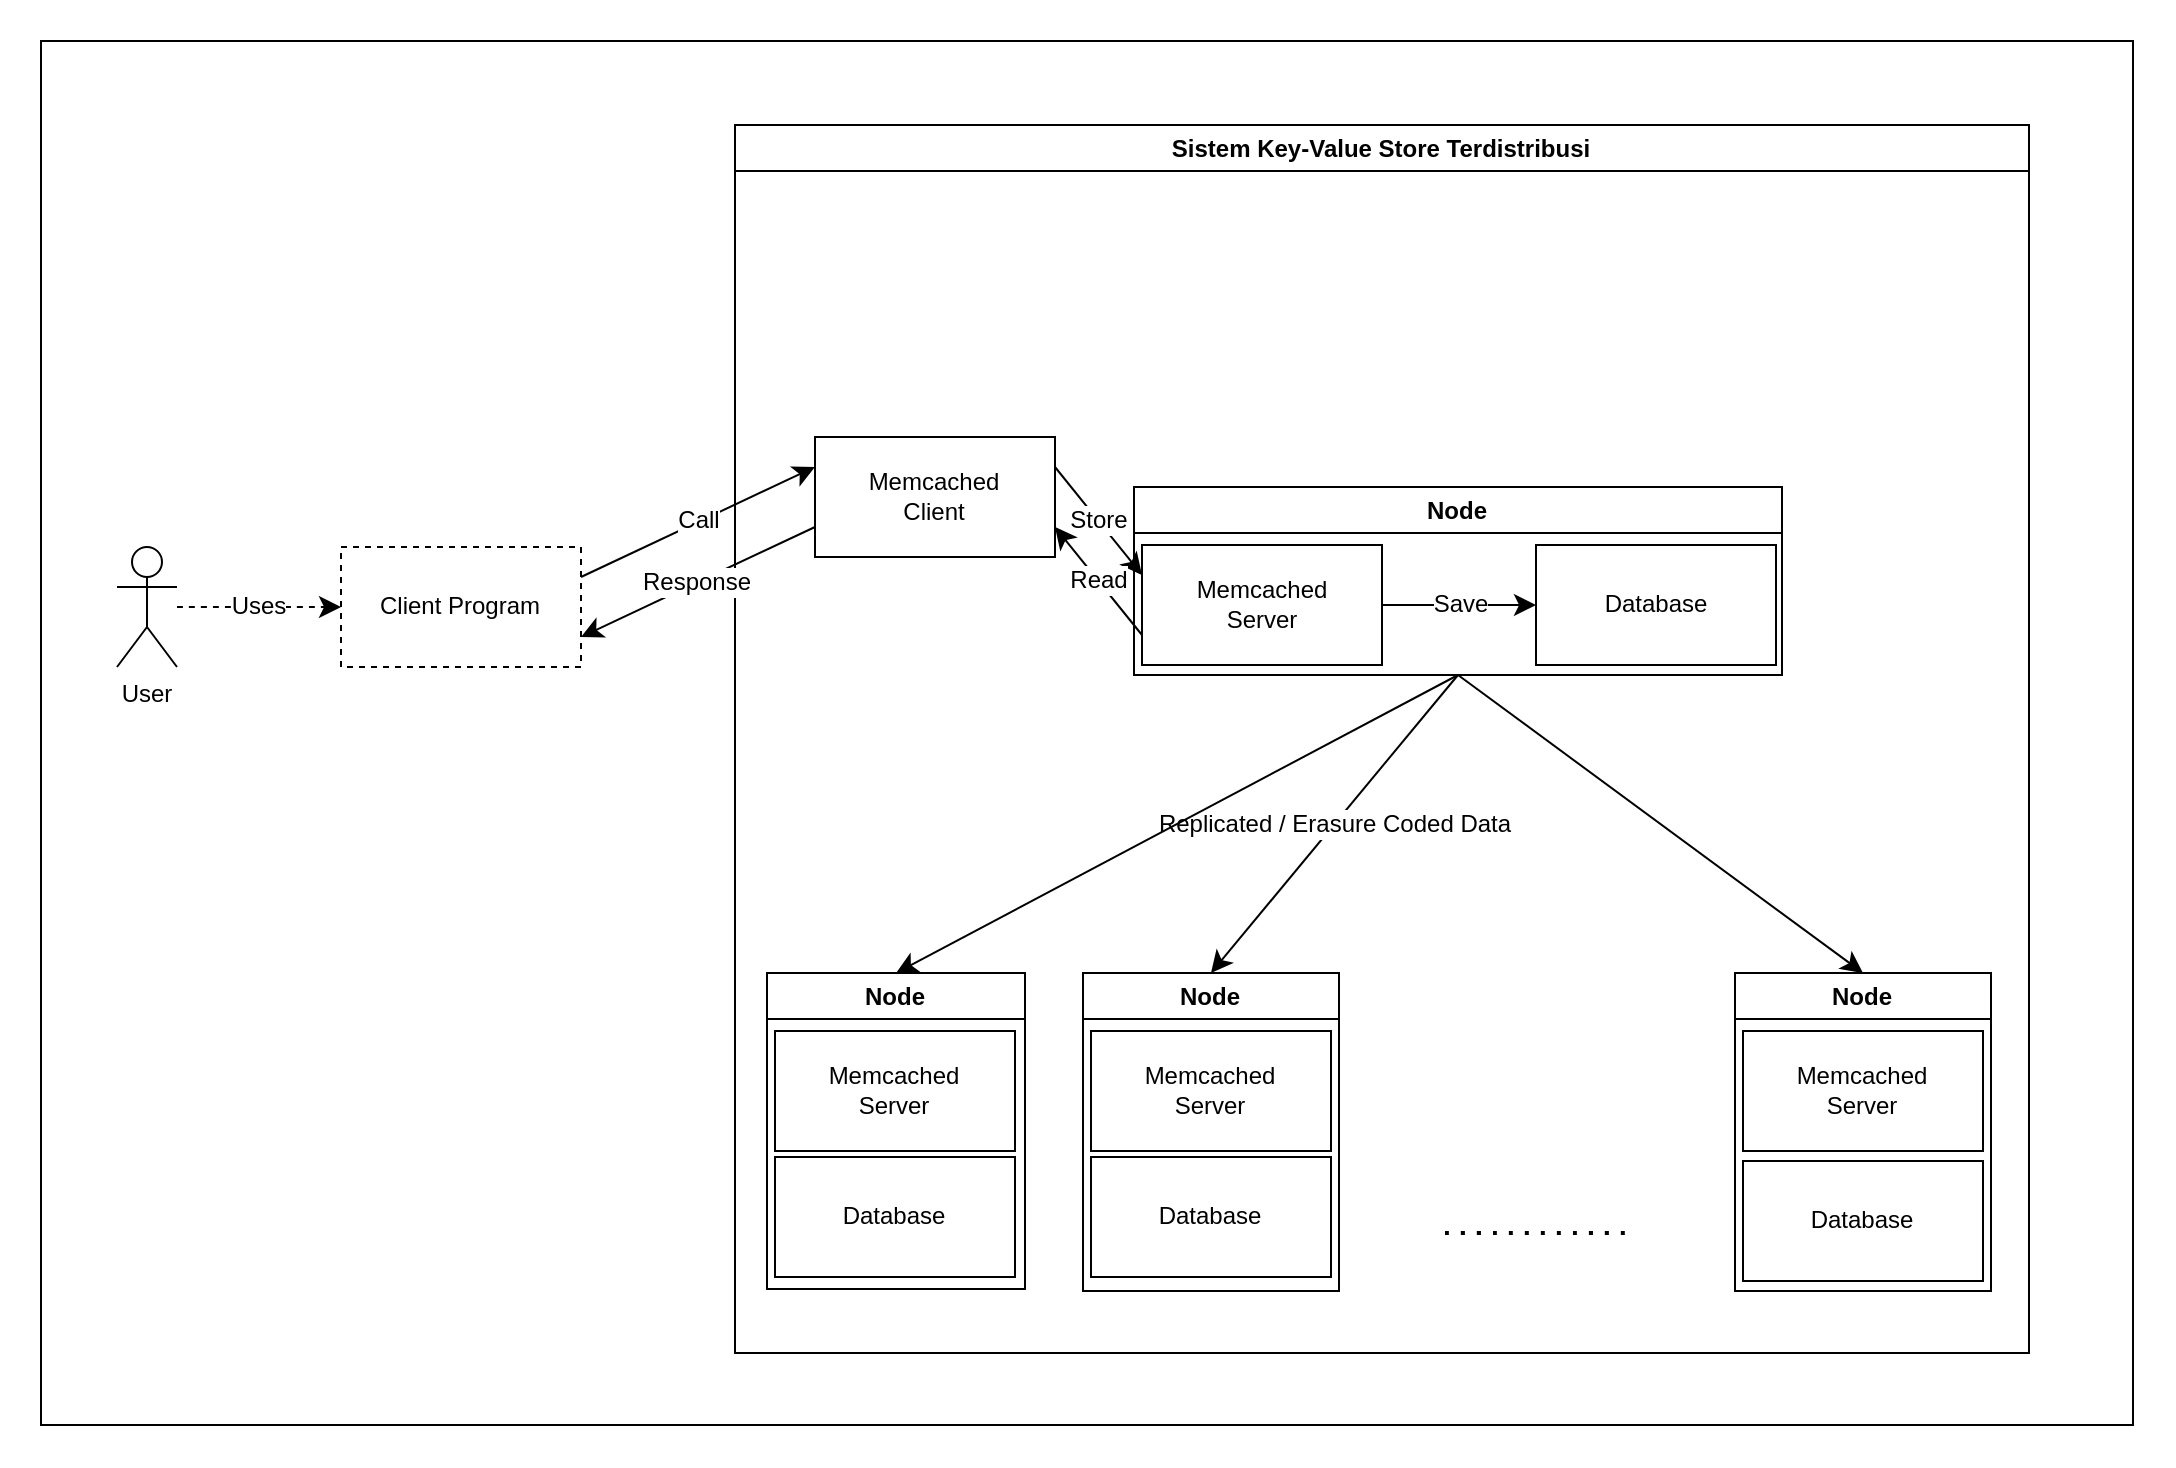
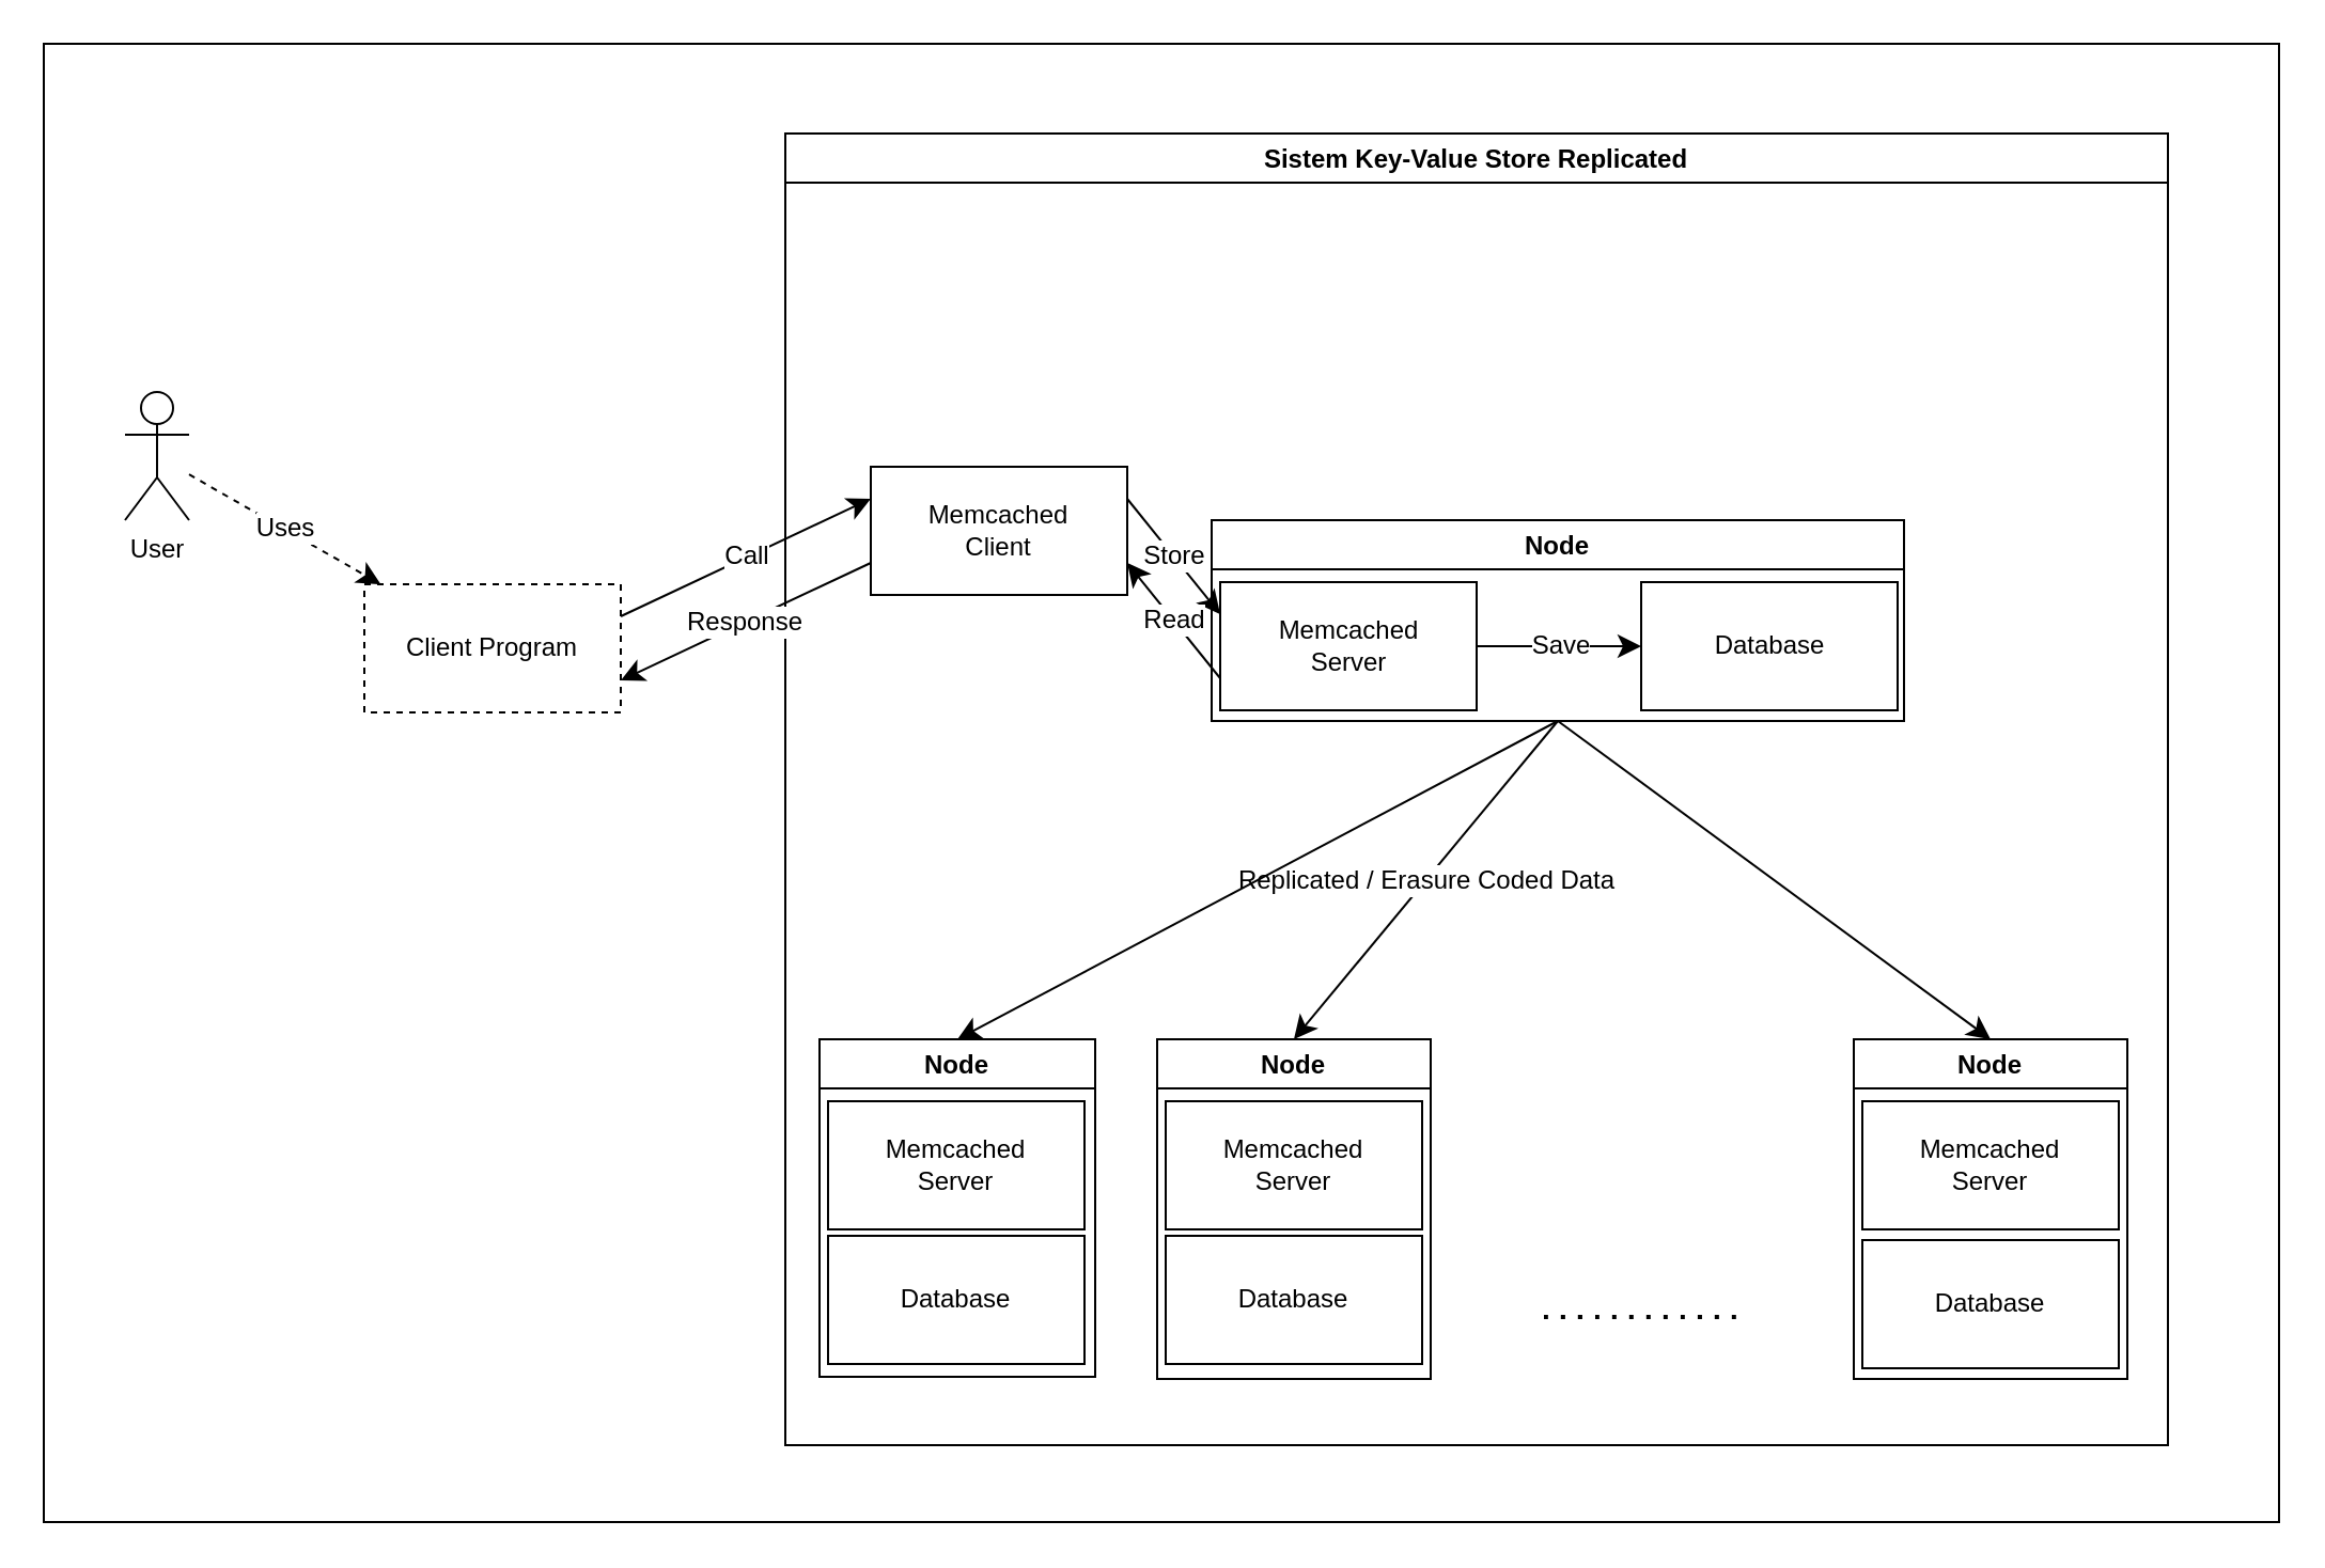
- <mxCell id="3" value="Sistem Key-Value Store Terdistribusi" style="swimlane;" vertex="1" parent="1"><mxGeometry x="367" y="62" width="647" height="614" as="geometry" /></mxCell>
+ <mxCell id="3" value="Sistem Key-Value Store Replicated" style="swimlane;" vertex="1" parent="1"><mxGeometry x="367" y="62" width="647" height="614" as="geometry" /></mxCell>
- <mxCell id="23" value="User" style="shape=umlActor;verticalLabelPosition=bottom;verticalAlign=top;html=1;outlineConnect=0;" vertex="1" parent="1"><mxGeometry x="58" y="273" width="30" height="60" as="geometry" /></mxCell>
+ <mxCell id="23" value="User" style="shape=umlActor;verticalLabelPosition=bottom;verticalAlign=top;html=1;outlineConnect=0;" vertex="1" parent="1"><mxGeometry x="58" y="183" width="30" height="60" as="geometry" /></mxCell>
